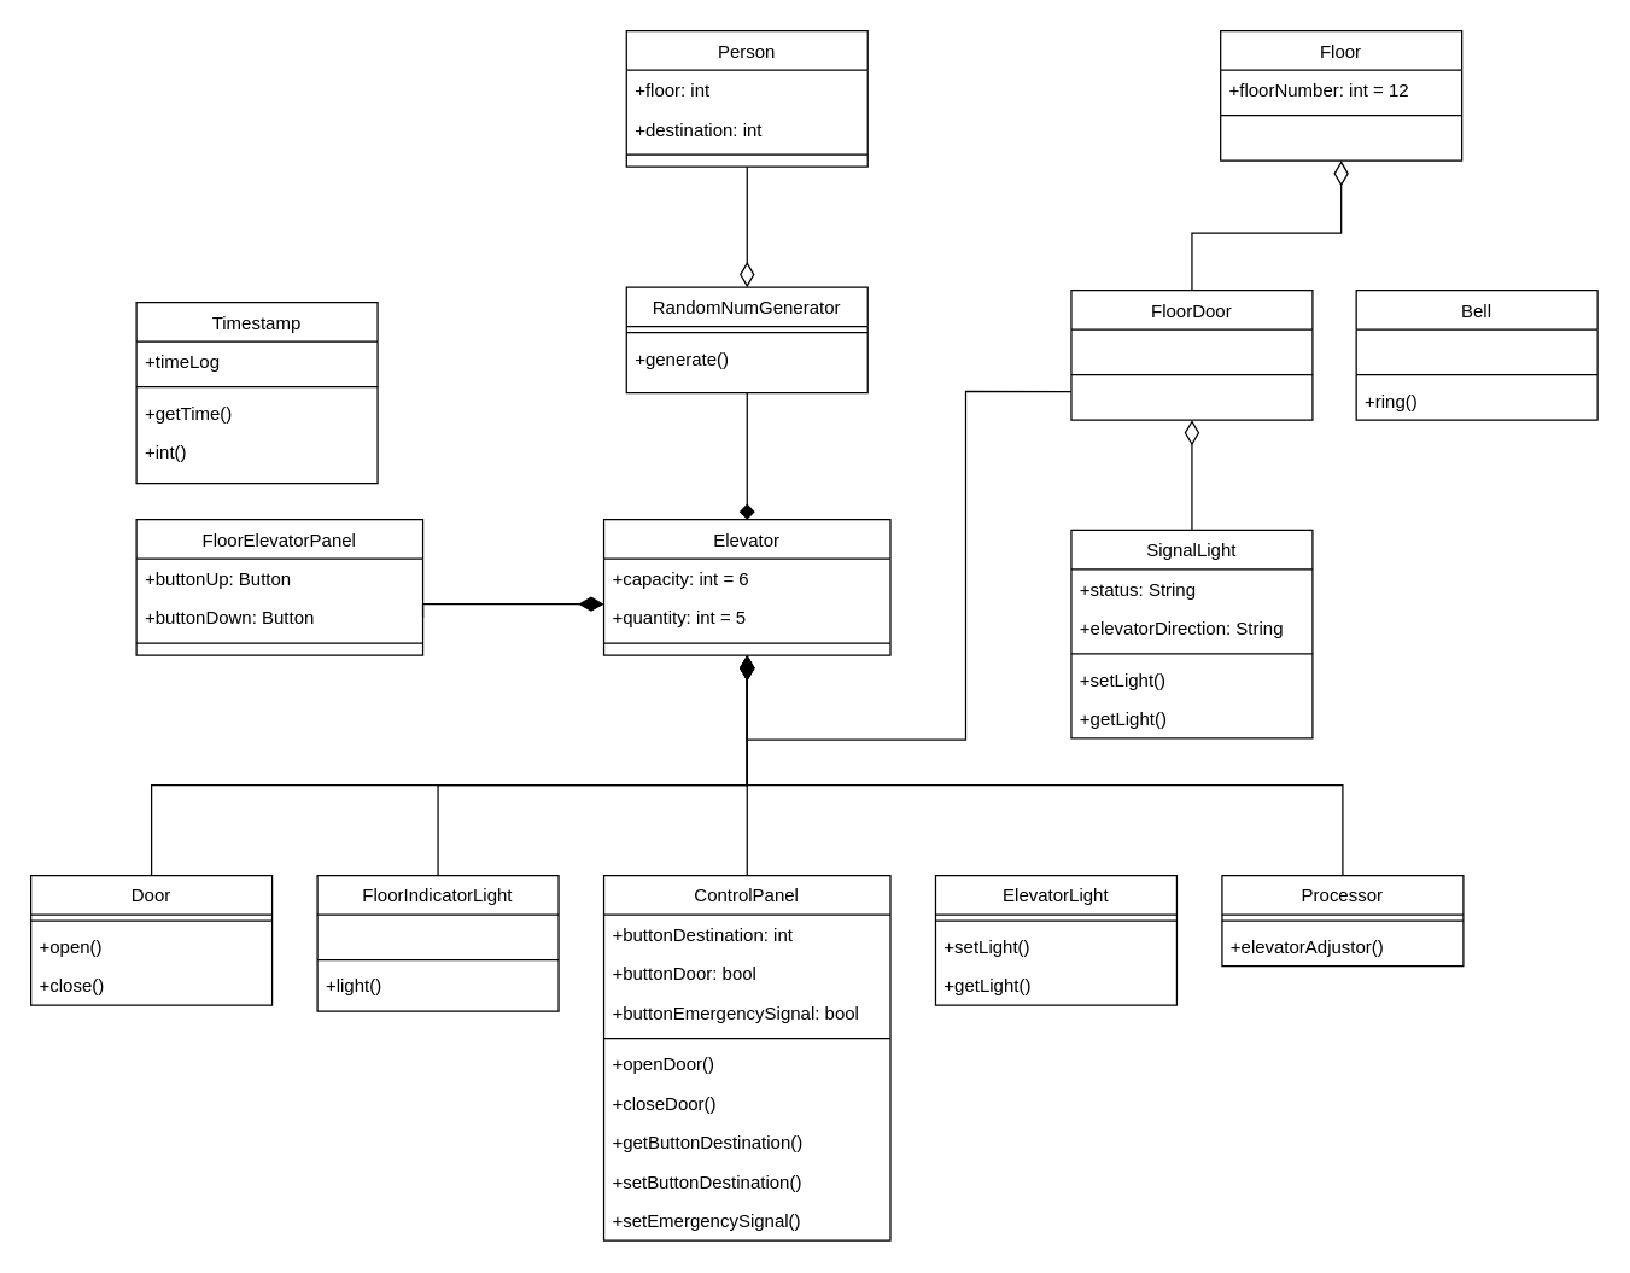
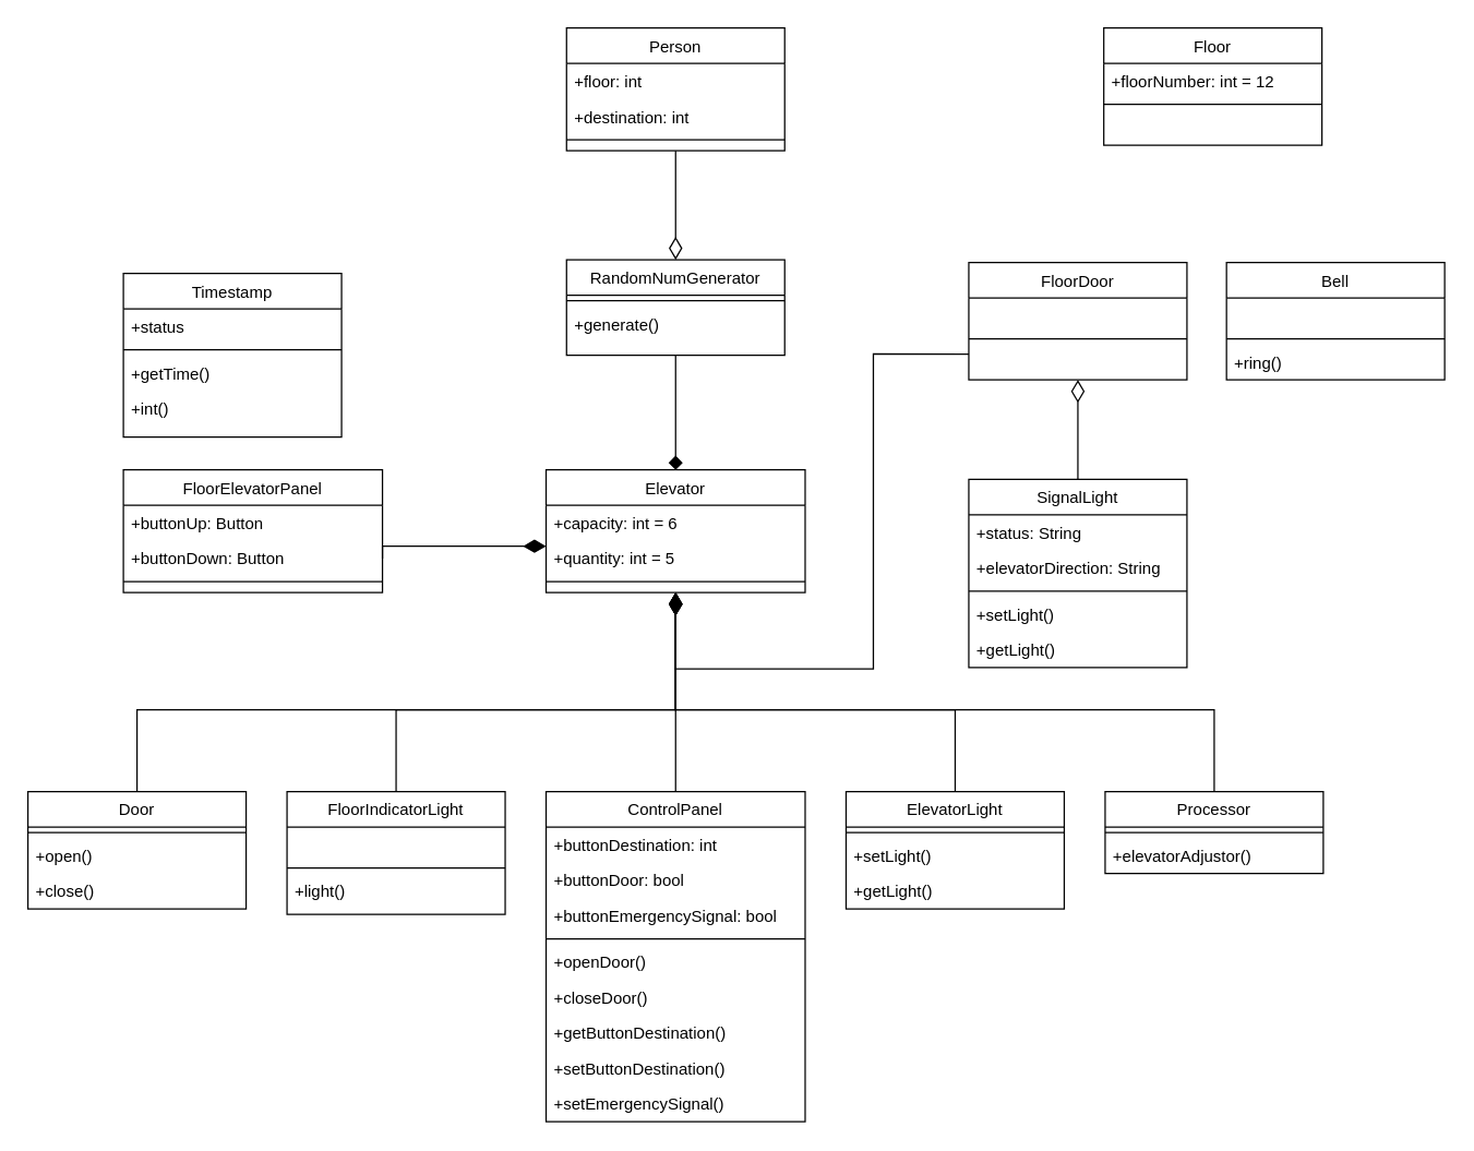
- <mxCell id="68" style="edgeStyle=orthogonalEdgeStyle;rounded=0;orthogonalLoop=1;jettySize=auto;html=1;entryX=0.5;entryY=1;entryDx=0;entryDy=0;endArrow=diamondThin;endFill=0;endSize=14;" edge="1" parent="1" source="69" target="54"><mxGeometry relative="1" as="geometry" /></mxCell>
- <mxCell id="3" value="+timeLog" style="text;align=left;verticalAlign=top;spacingLeft=4;spacingRight=4;overflow=hidden;rotatable=0;points=[[0,0.5],[1,0.5]];portConstraint=eastwest;" parent="2" vertex="1"><mxGeometry y="26" width="160" height="26" as="geometry" /></mxCell>
+ <mxCell id="3" value="+status" style="text;align=left;verticalAlign=top;spacingLeft=4;spacingRight=4;overflow=hidden;rotatable=0;points=[[0,0.5],[1,0.5]];portConstraint=eastwest;" parent="2" vertex="1"><mxGeometry y="26" width="160" height="26" as="geometry" /></mxCell>
+ <mxCell id="37" style="edgeStyle=orthogonalEdgeStyle;rounded=0;orthogonalLoop=1;jettySize=auto;html=1;entryX=0.5;entryY=1;entryDx=0;entryDy=0;exitX=0.5;exitY=0;exitDx=0;exitDy=0;endArrow=diamondThin;endFill=1;endSize=14;" edge="1" parent="1" source="38" target="46"><mxGeometry relative="1" as="geometry"><Array as="points"><mxPoint x="700" y="520" /><mxPoint x="495" y="520" /></Array></mxGeometry></mxCell>
